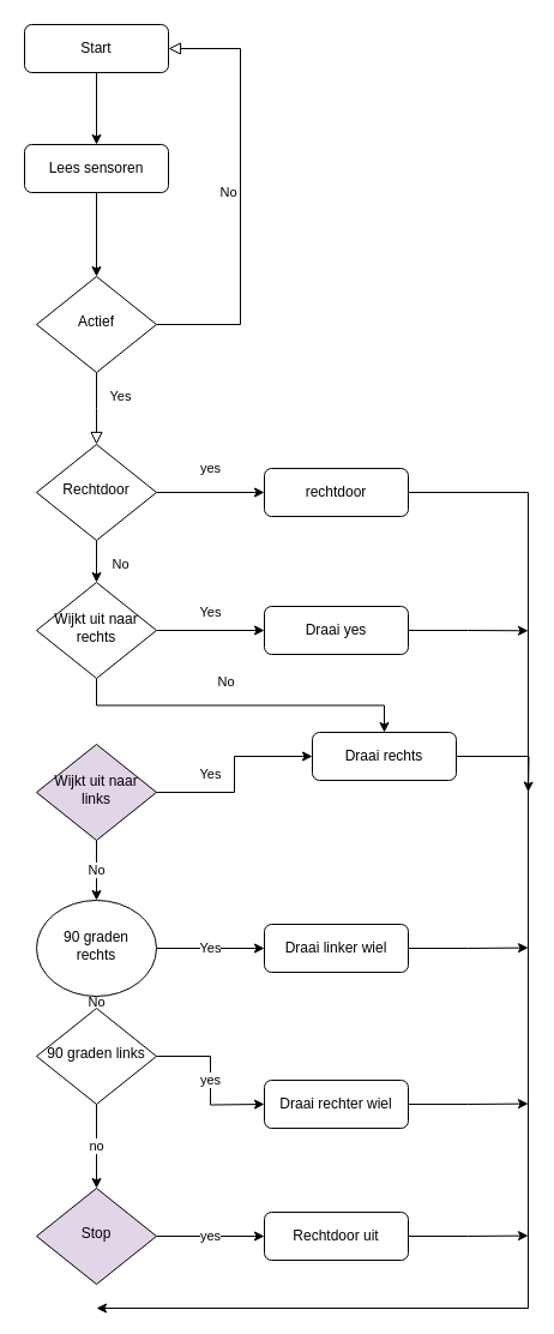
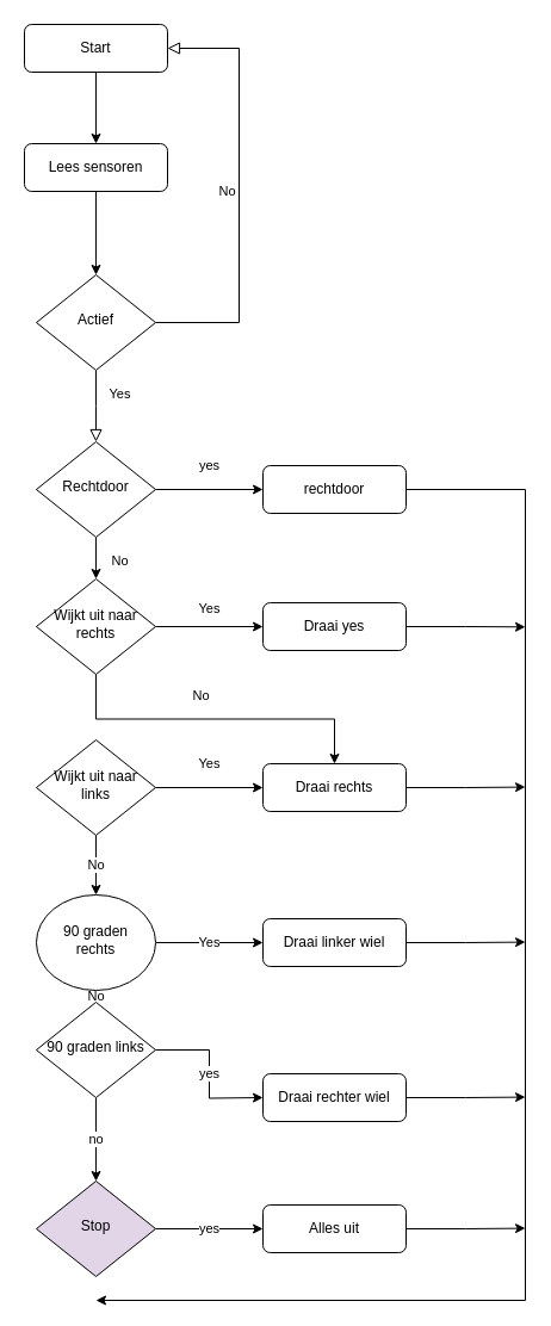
- <mxCell id="23" value="Draai rechts" style="rounded=1;whiteSpace=wrap;html=1;fontSize=12;glass=0;strokeWidth=1;shadow=0;" vertex="1" parent="1"><mxGeometry x="260" y="610" width="120" height="40" as="geometry" /></mxCell>
+ <mxCell id="23" value="Draai rechts" style="rounded=1;whiteSpace=wrap;html=1;fontSize=12;glass=0;strokeWidth=1;shadow=0;" vertex="1" parent="1"><mxGeometry x="220" y="640" width="120" height="40" as="geometry" /></mxCell>
- <mxCell id="19" value="Wijkt uit naar links" style="rhombus;whiteSpace=wrap;html=1;shadow=0;fontFamily=Helvetica;fontSize=12;align=center;strokeWidth=1;spacing=6;spacingTop=-4;fillColor=#e1d5e7;" vertex="1" parent="1"><mxGeometry x="30" y="620" width="100" height="80" as="geometry" /></mxCell>
+ <mxCell id="19" value="Wijkt uit naar links" style="rhombus;whiteSpace=wrap;html=1;shadow=0;fontFamily=Helvetica;fontSize=12;align=center;strokeWidth=1;spacing=6;spacingTop=-4;" vertex="1" parent="1"><mxGeometry x="30" y="620" width="100" height="80" as="geometry" /></mxCell>
- <mxCell id="37" value="Rechtdoor uit" style="rounded=1;whiteSpace=wrap;html=1;fontSize=12;glass=0;strokeWidth=1;shadow=0;" vertex="1" parent="1"><mxGeometry x="220" y="1010" width="120" height="40" as="geometry" /></mxCell>
+ <mxCell id="37" value="Alles uit" style="rounded=1;whiteSpace=wrap;html=1;fontSize=12;glass=0;strokeWidth=1;shadow=0;" vertex="1" parent="1"><mxGeometry x="220" y="1010" width="120" height="40" as="geometry" /></mxCell>
